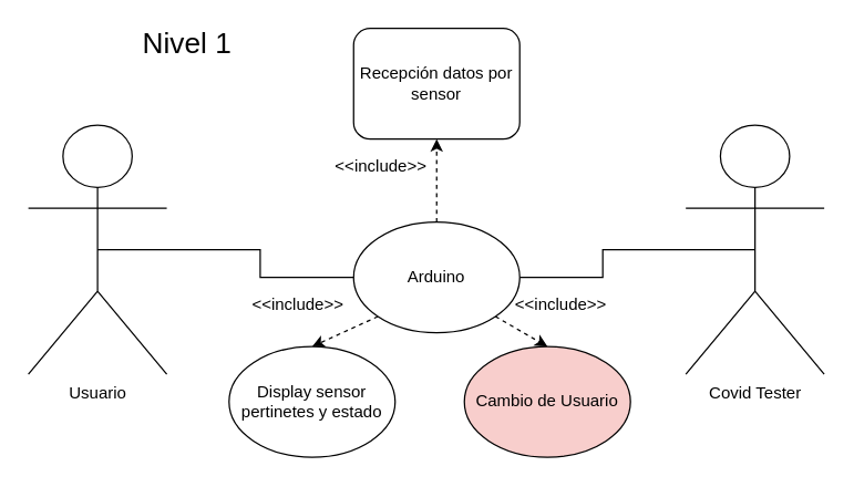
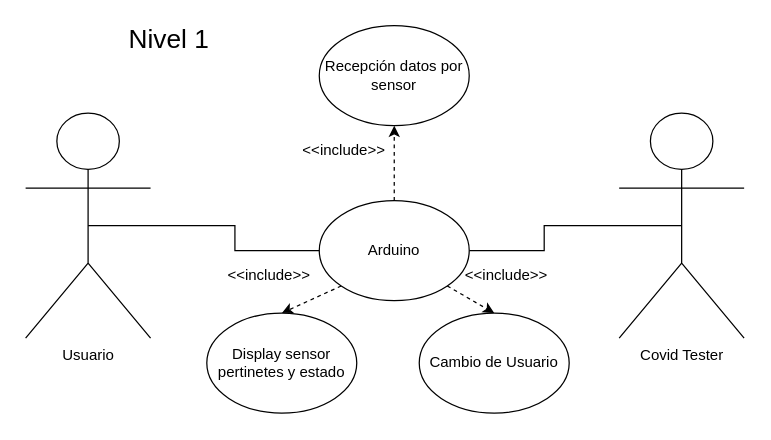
- <mxCell id="12" value="Recepción datos por sensor" style="whiteSpace=wrap;html=1;rounded=1;" vertex="1" parent="1"><mxGeometry x="255" y="20" width="120" height="80" as="geometry" /></mxCell>
+ <mxCell id="12" value="Recepción datos por sensor" style="ellipse;whiteSpace=wrap;html=1;" vertex="1" parent="1"><mxGeometry x="255" y="20" width="120" height="80" as="geometry" /></mxCell>
- <mxCell id="11" value="Cambio de Usuario" style="ellipse;whiteSpace=wrap;html=1;fillColor=#f8cecc;" vertex="1" parent="1"><mxGeometry x="335" y="250" width="120" height="80" as="geometry" /></mxCell>
+ <mxCell id="11" value="Cambio de Usuario" style="ellipse;whiteSpace=wrap;html=1;" vertex="1" parent="1"><mxGeometry x="335" y="250" width="120" height="80" as="geometry" /></mxCell>
